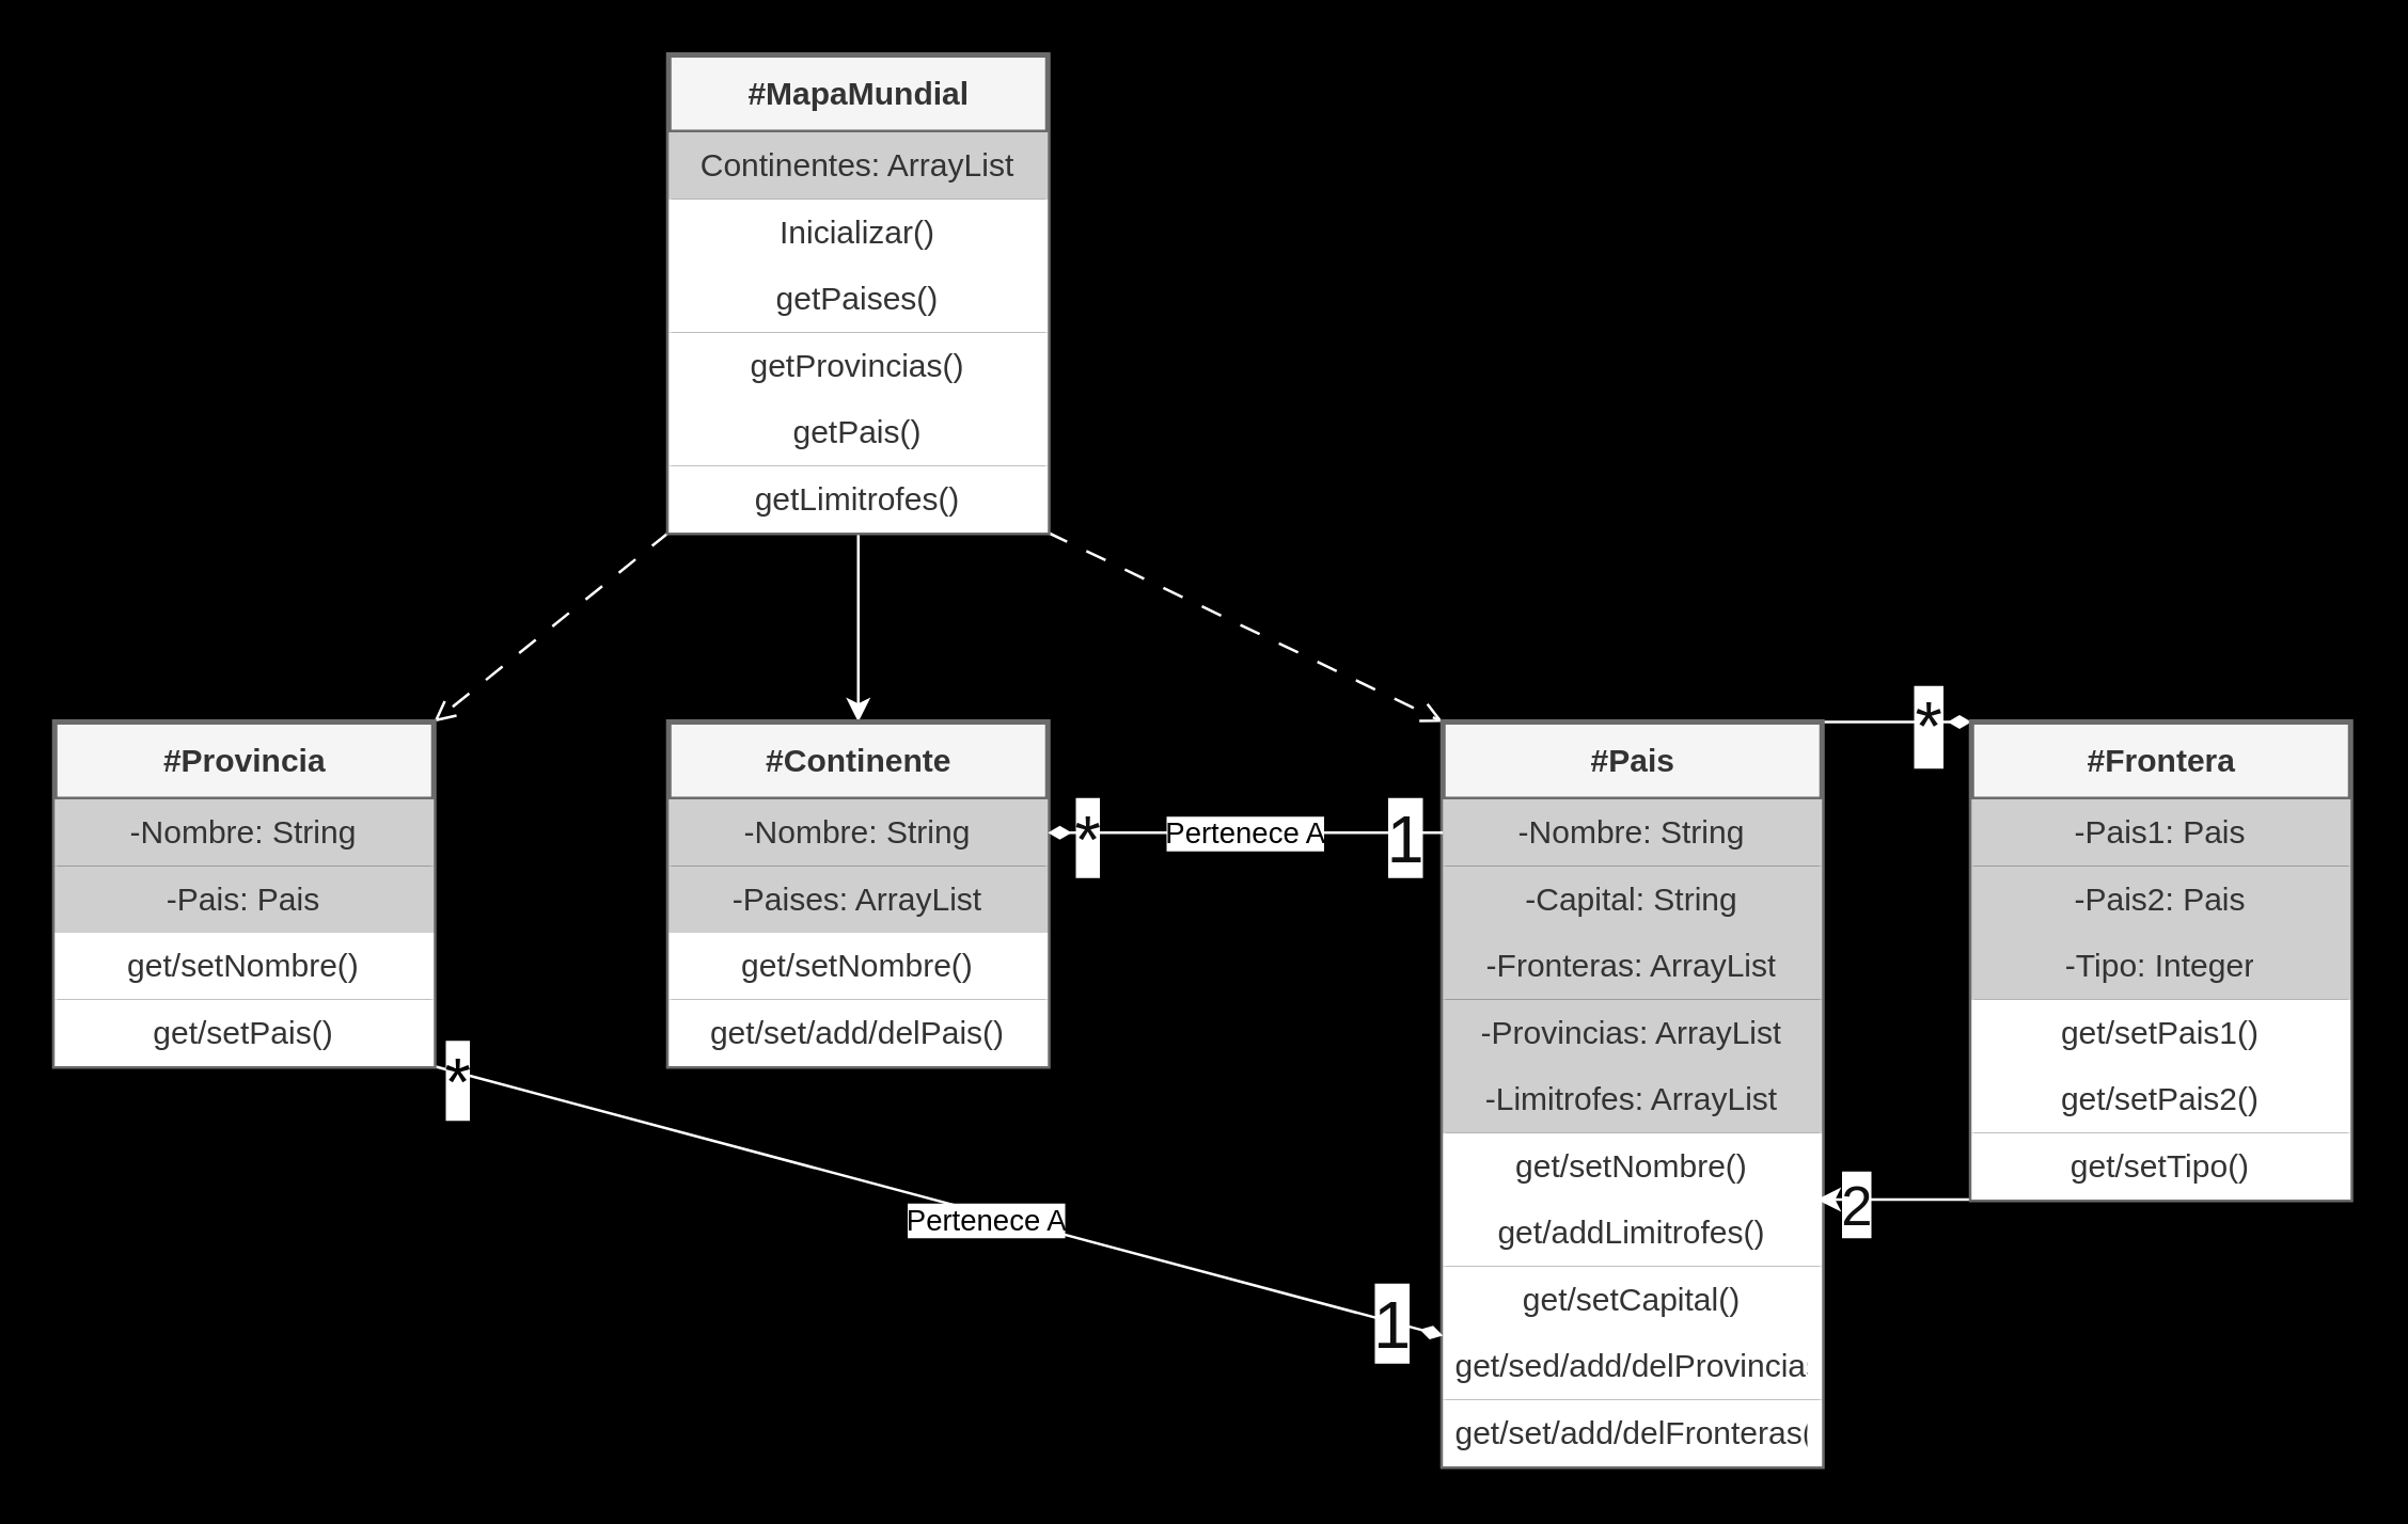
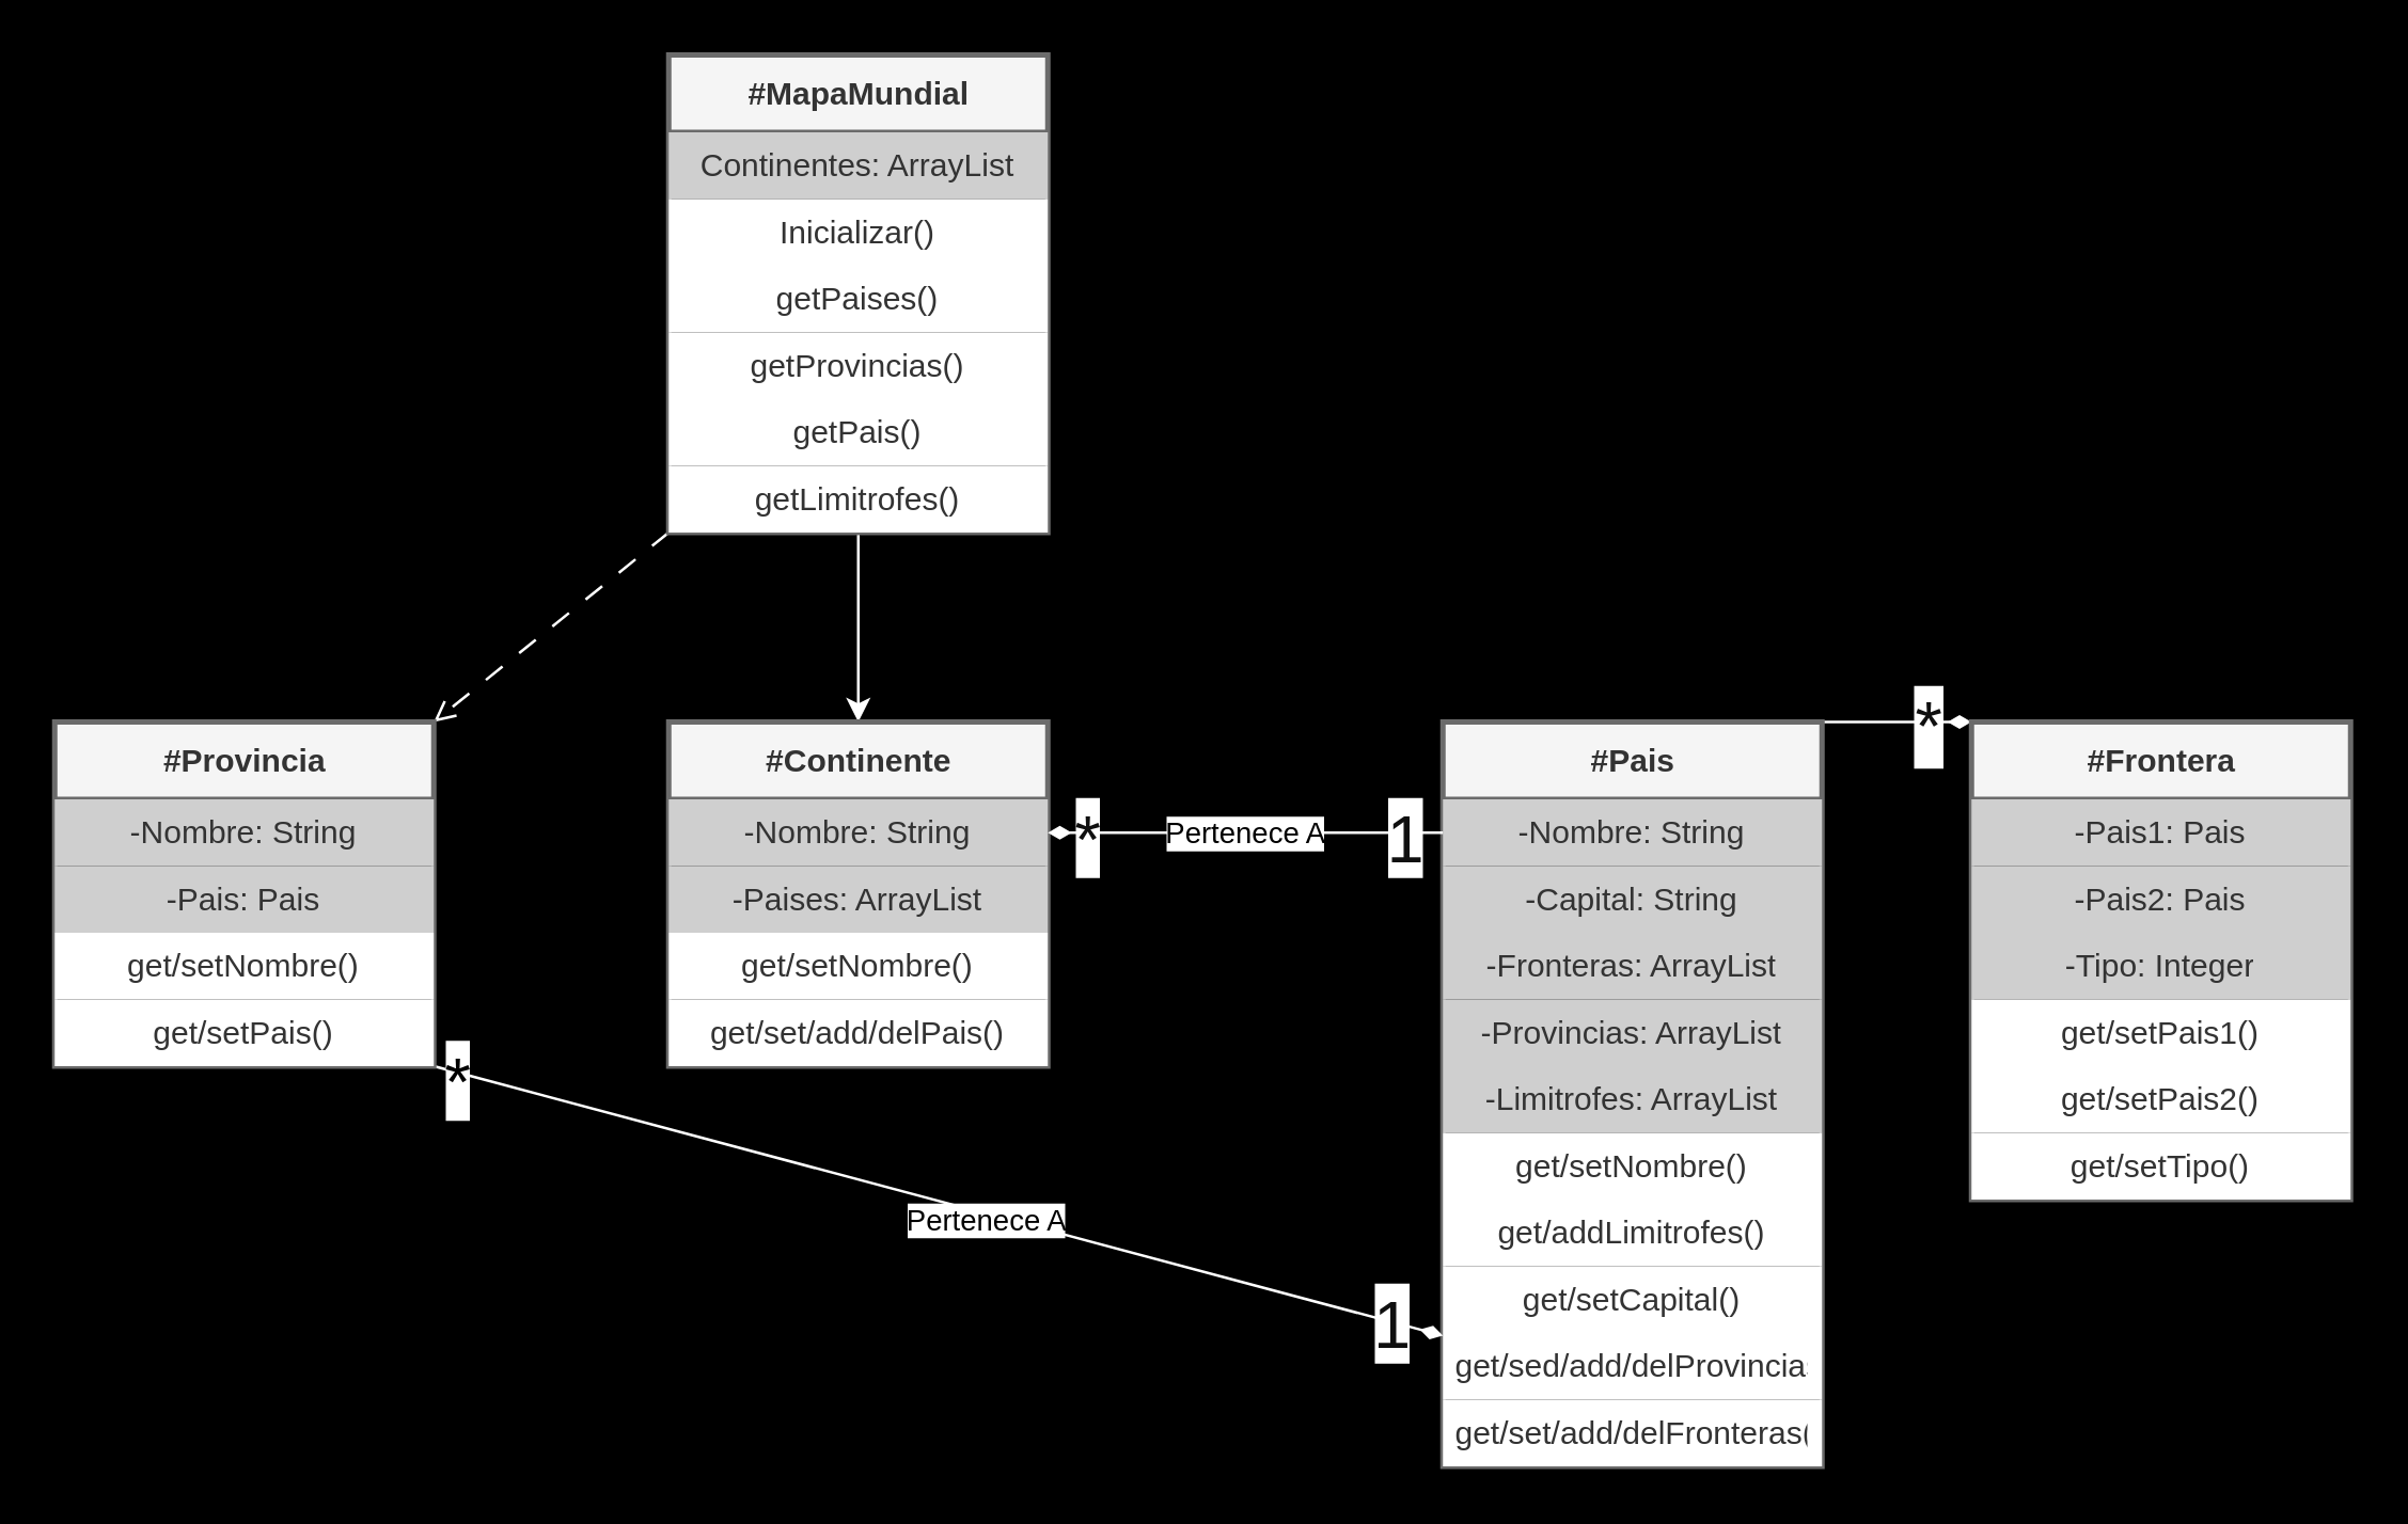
- <mxCell id="4" style="edgeStyle=none;html=1;exitX=1;exitY=1;exitDx=0;exitDy=0;entryX=0;entryY=0;entryDx=0;entryDy=0;dashed=1;dashPattern=8 8;endArrow=open;endFill=0;strokeColor=#FFFFFF;" parent="1" source="5" target="14" edge="1"><mxGeometry relative="1" as="geometry" /></mxCell>
- <mxCell id="42" style="edgeStyle=none;html=1;exitX=0;exitY=1;exitDx=0;exitDy=0;entryX=0.986;entryY=0;entryDx=0;entryDy=0;entryPerimeter=0;fontColor=#333333;strokeColor=#FFFFFF;" edge="1" parent="1" source="44" target="21"><mxGeometry relative="1" as="geometry" /></mxCell>
- <mxCell id="43" value="2" style="edgeLabel;html=1;align=center;verticalAlign=middle;resizable=0;points=[];fontSize=21;fontColor=#0F0F0F;" vertex="1" connectable="0" parent="42"><mxGeometry x="0.519" y="1" relative="1" as="geometry"><mxPoint as="offset" /></mxGeometry></mxCell>
